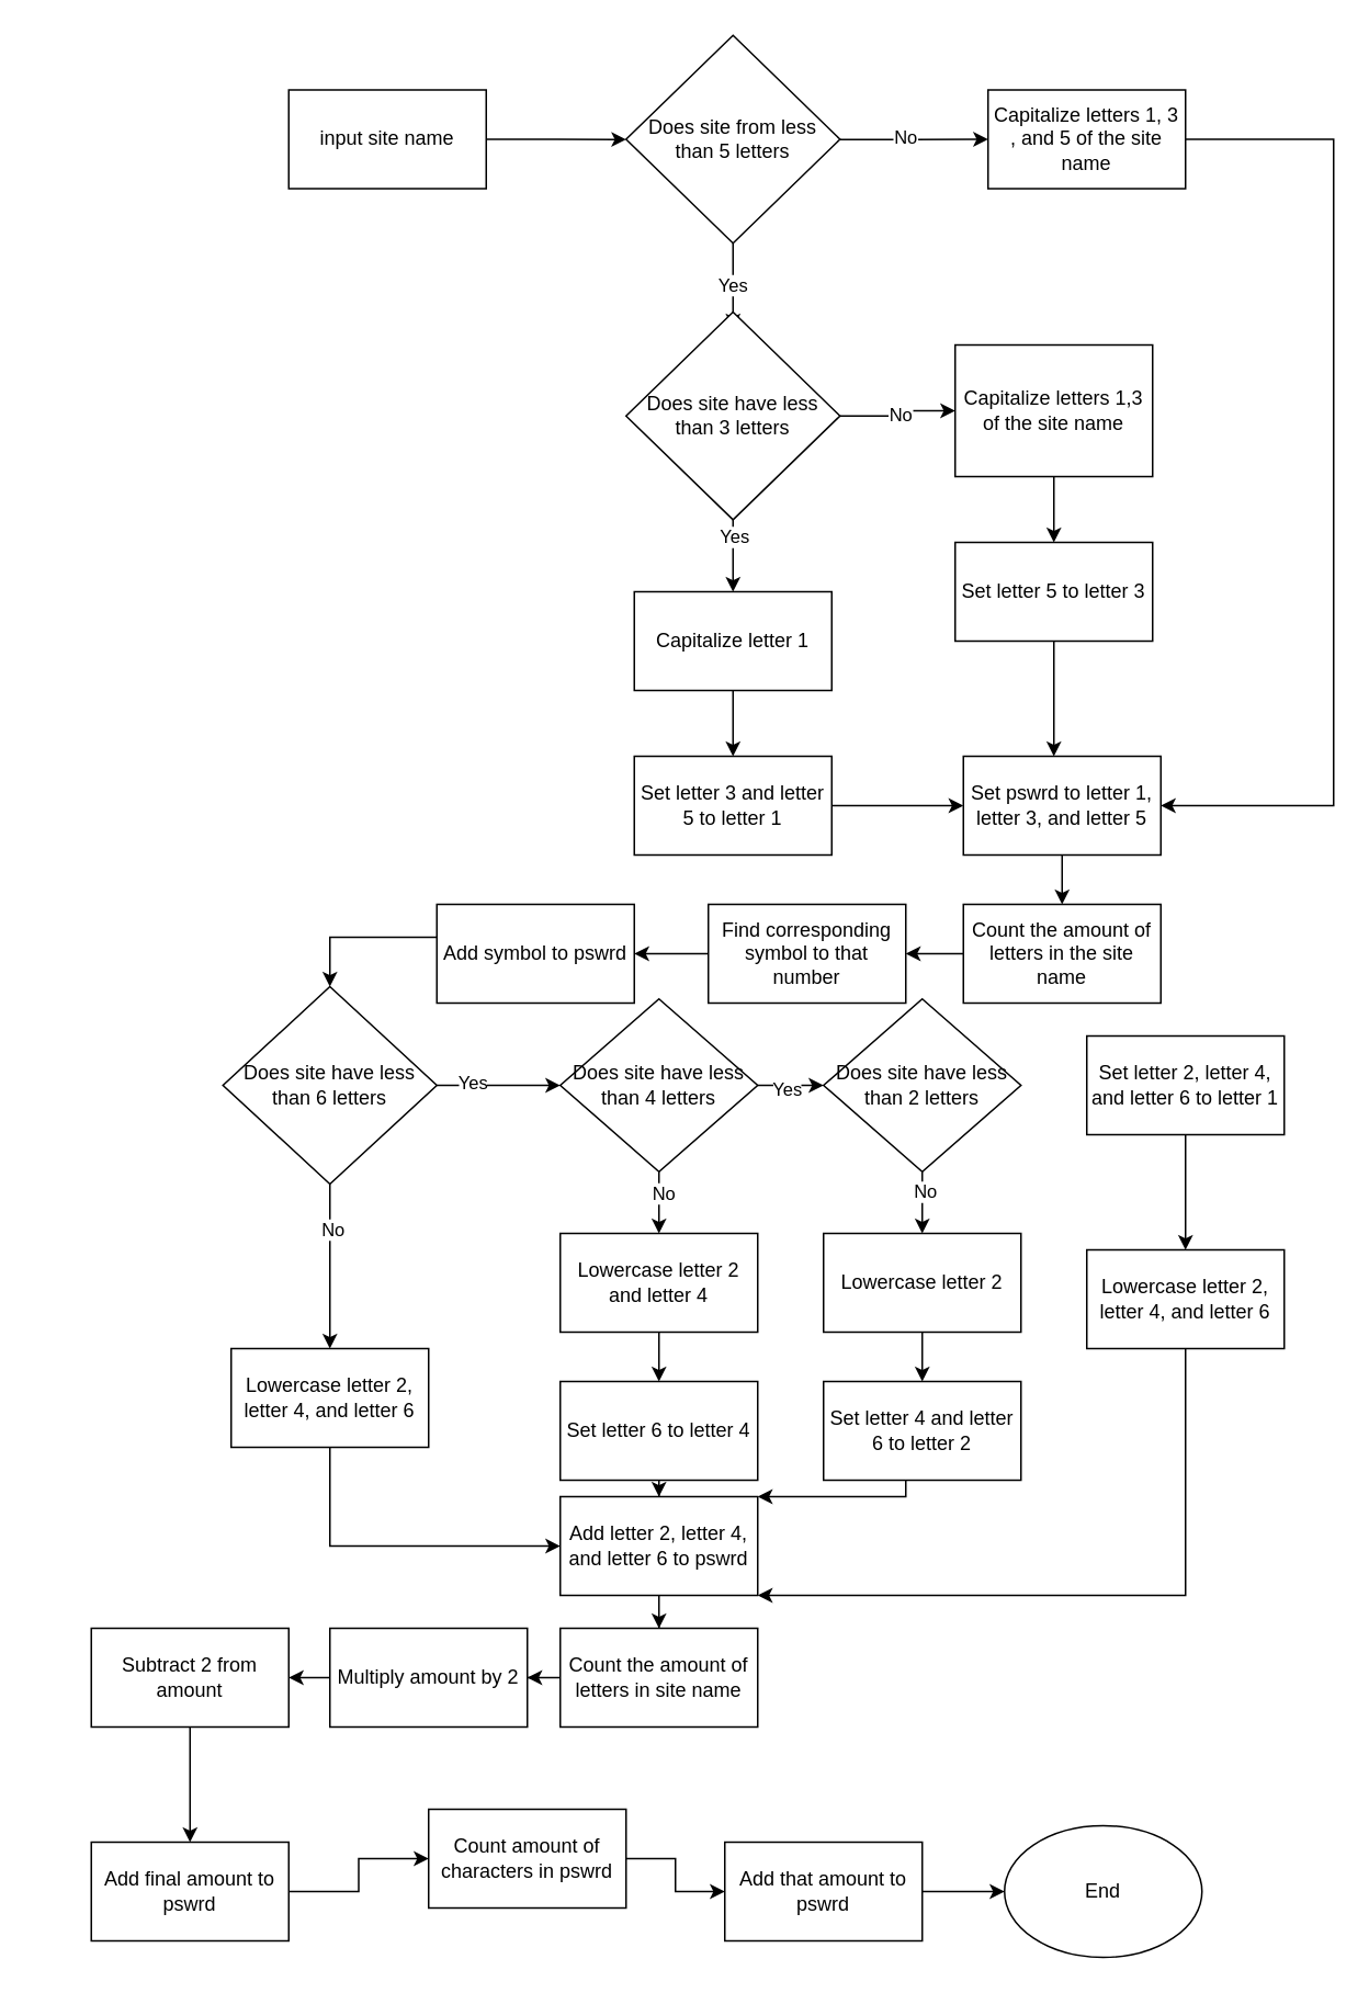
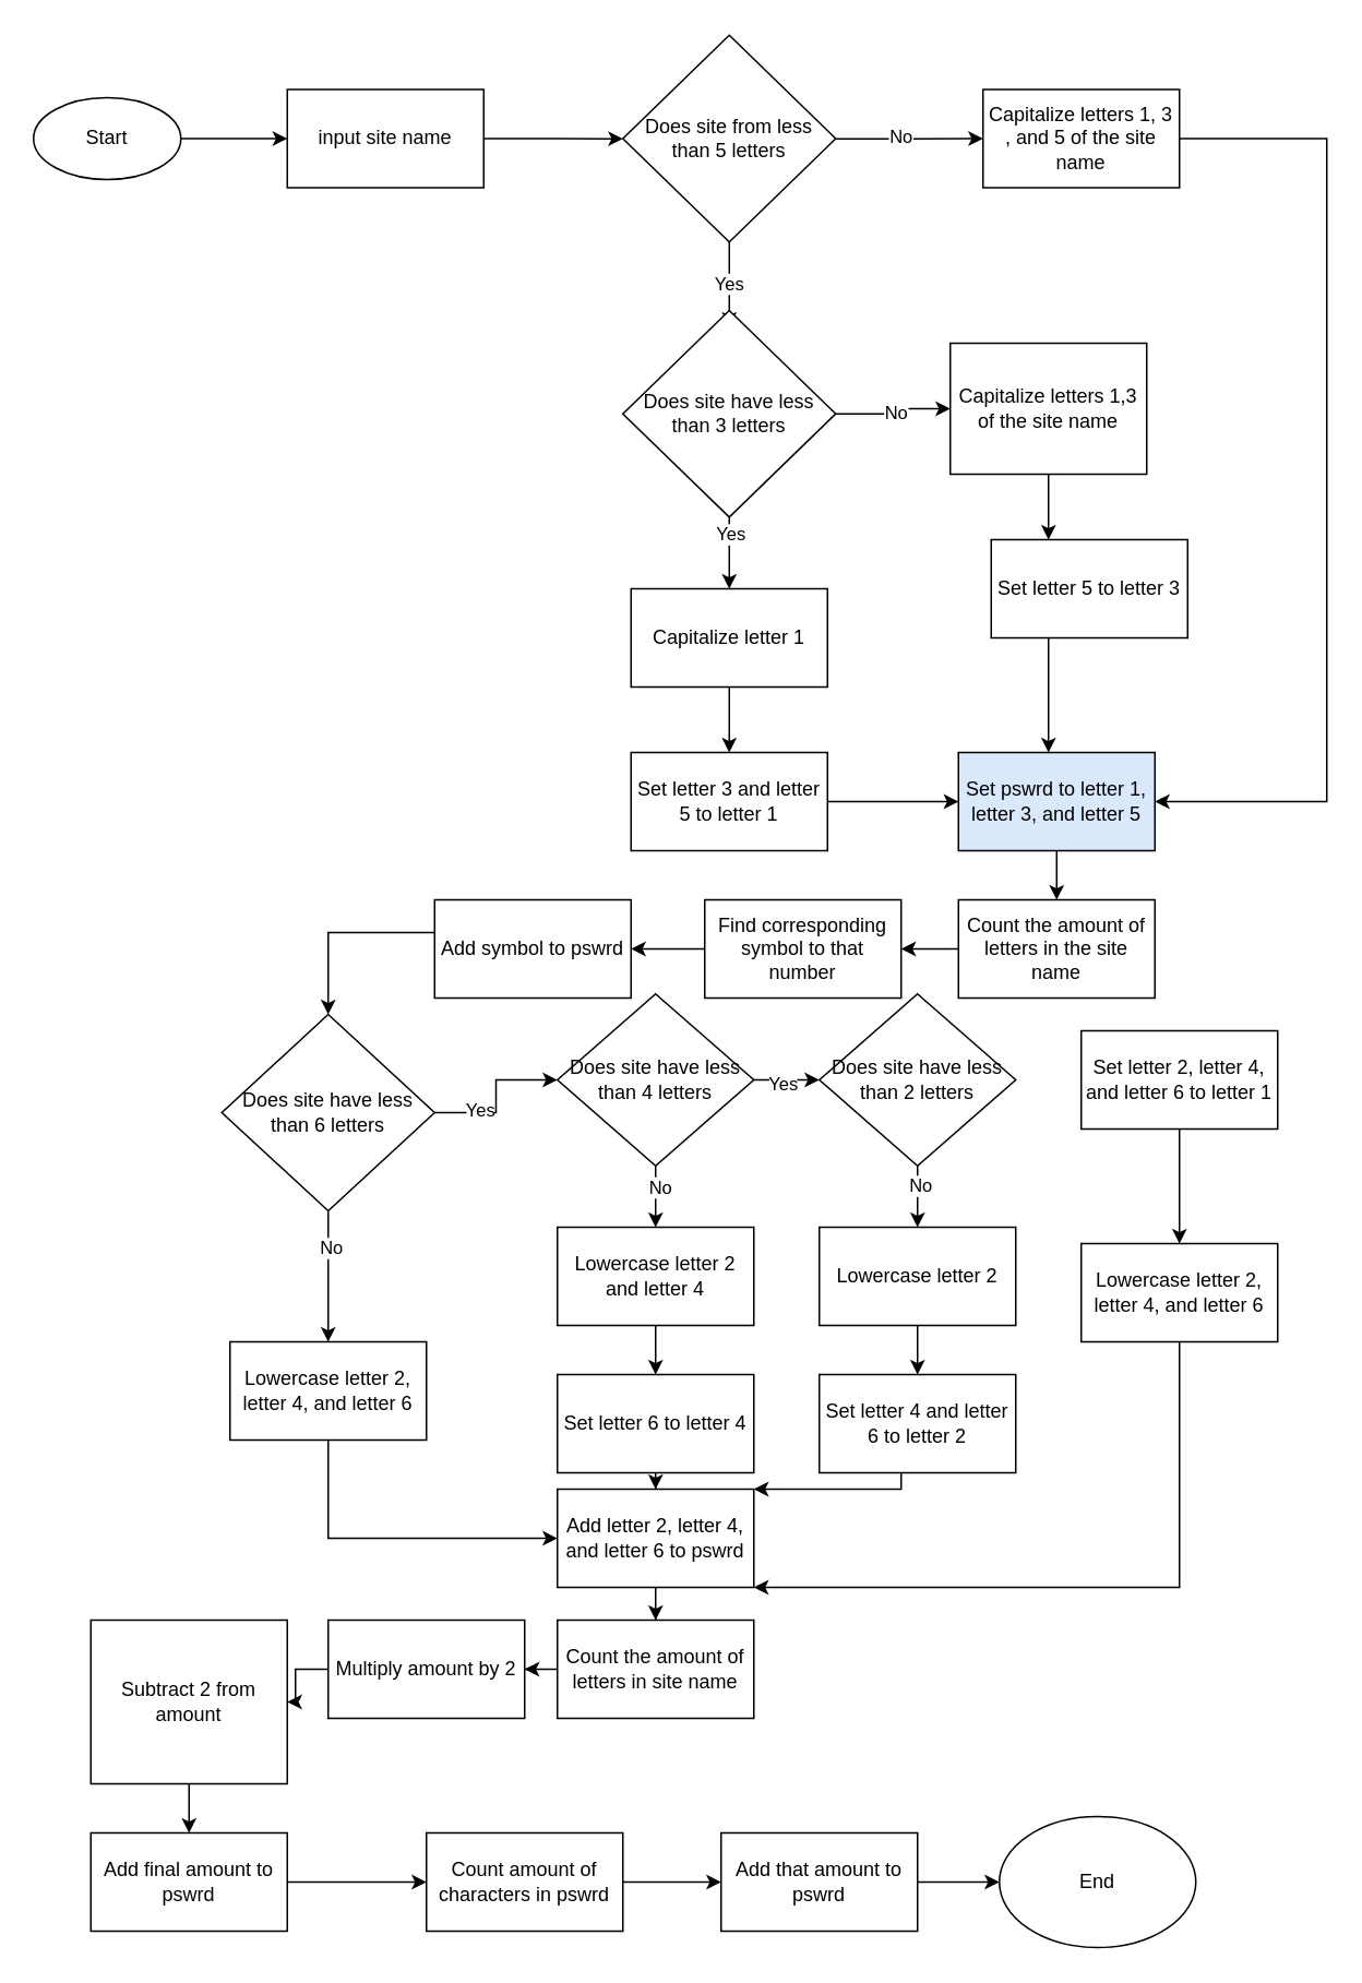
+ <mxCell id="3" value="Start" style="ellipse;whiteSpace=wrap;html=1;" vertex="1" parent="1"><mxGeometry x="20" y="59" width="90" height="50" as="geometry" /></mxCell>
+ <mxCell id="2" value="" style="edgeStyle=orthogonalEdgeStyle;rounded=0;orthogonalLoop=1;jettySize=auto;html=1;" edge="1" parent="1" source="3" target="5"><mxGeometry relative="1" as="geometry" /></mxCell>
- <mxCell id="21" value="Set letter 5 to letter 3" style="whiteSpace=wrap;html=1;" vertex="1" parent="1"><mxGeometry x="580" y="329.005" width="120" height="60" as="geometry" /></mxCell>
+ <mxCell id="21" value="Set letter 5 to letter 3" style="whiteSpace=wrap;html=1;" vertex="1" parent="1"><mxGeometry x="605" y="329.005" width="120" height="60" as="geometry" /></mxCell>
- <mxCell id="39" value="Set pswrd to letter 1, letter 3, and letter 5" style="whiteSpace=wrap;html=1;" vertex="1" parent="1"><mxGeometry x="585" y="458.995" width="120" height="60" as="geometry" /></mxCell>
+ <mxCell id="39" value="Set pswrd to letter 1, letter 3, and letter 5" style="whiteSpace=wrap;html=1;fillColor=#dae8fc;" vertex="1" parent="1"><mxGeometry x="585" y="458.995" width="120" height="60" as="geometry" /></mxCell>
- <mxCell id="29" value="Does site have less than 6 letters" style="rhombus;whiteSpace=wrap;html=1;" vertex="1" parent="1"><mxGeometry x="135" y="599" width="130" height="120" as="geometry" /></mxCell>
+ <mxCell id="29" value="Does site have less than 6 letters" style="rhombus;whiteSpace=wrap;html=1;" vertex="1" parent="1"><mxGeometry x="135" y="619" width="130" height="120" as="geometry" /></mxCell>
- <mxCell id="68" value="Subtract 2 from amount" style="whiteSpace=wrap;html=1;" vertex="1" parent="1"><mxGeometry x="55" y="989" width="120" height="60" as="geometry" /></mxCell>
+ <mxCell id="68" value="Subtract 2 from amount" style="whiteSpace=wrap;html=1;" vertex="1" parent="1"><mxGeometry x="55" y="989" width="120" height="100" as="geometry" /></mxCell>
- <mxCell id="72" value="Count amount of characters in pswrd" style="whiteSpace=wrap;html=1;" vertex="1" parent="1"><mxGeometry x="260" y="1099" width="120" height="60" as="geometry" /></mxCell>
+ <mxCell id="72" value="Count amount of characters in pswrd" style="whiteSpace=wrap;html=1;" vertex="1" parent="1"><mxGeometry x="260" y="1119" width="120" height="60" as="geometry" /></mxCell>
